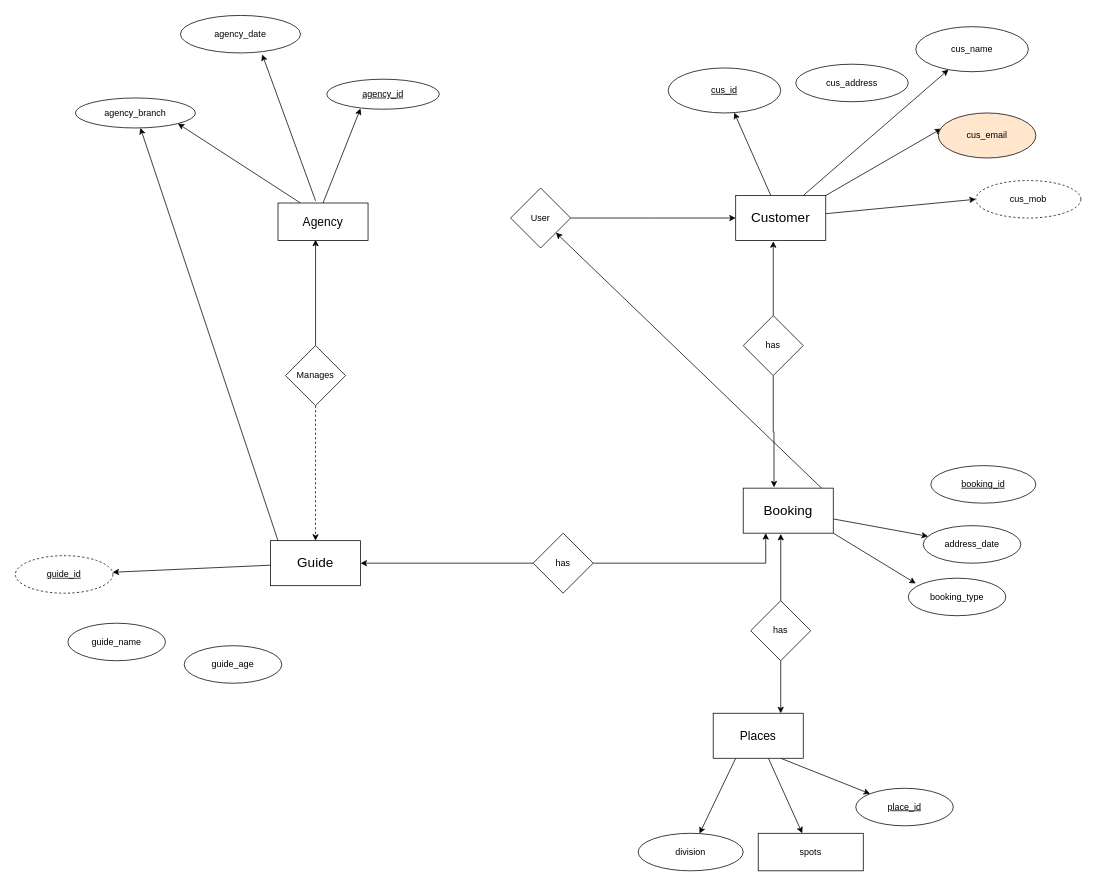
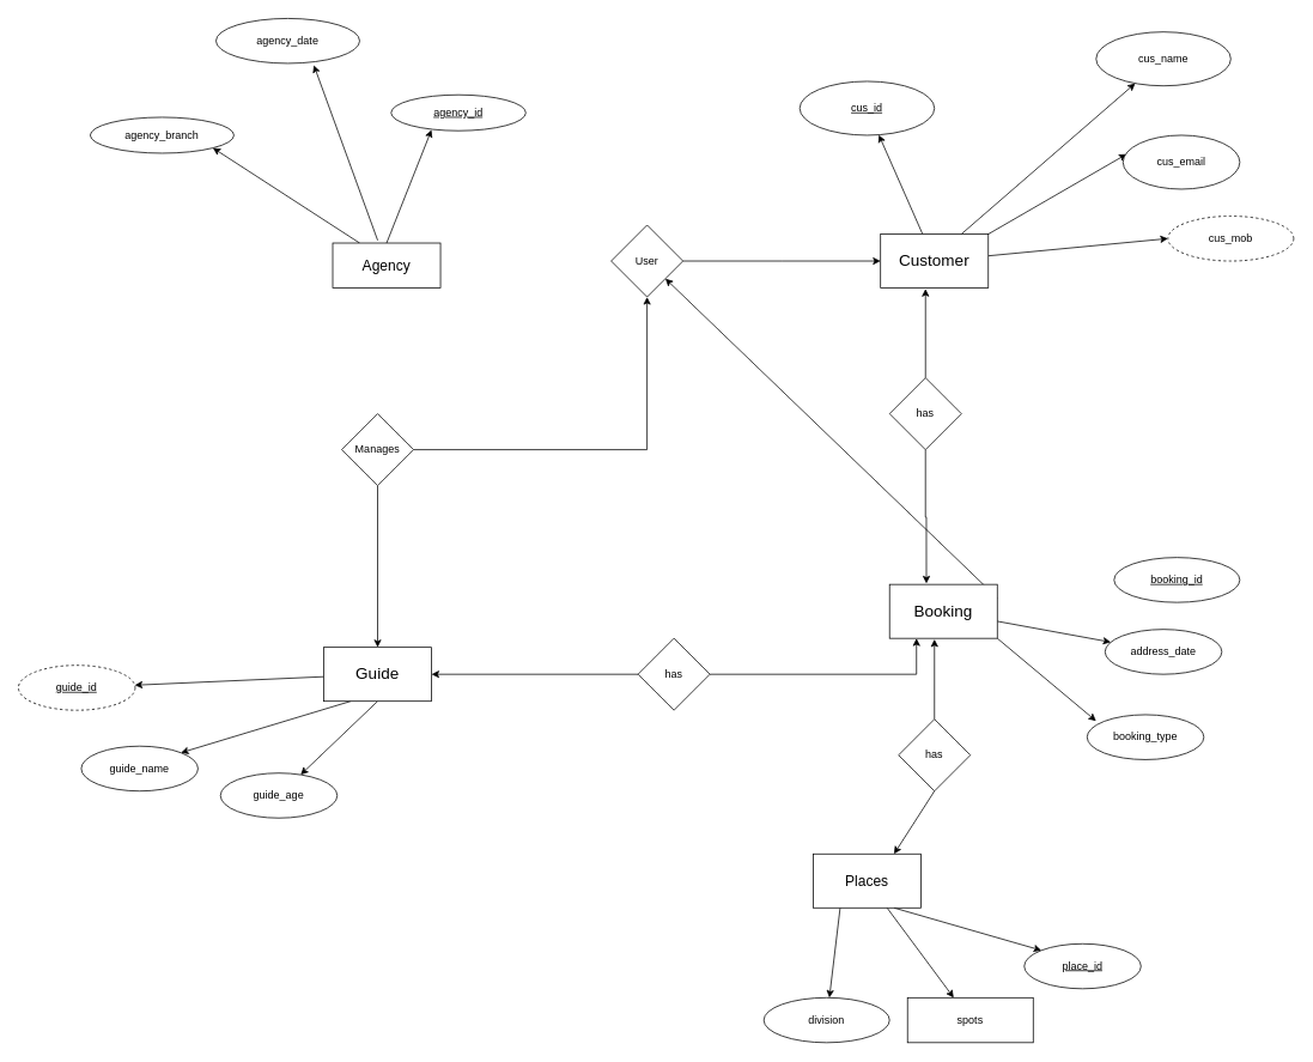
- <mxCell id="14" value="cus_address" style="ellipse;whiteSpace=wrap;html=1;" vertex="1" parent="1"><mxGeometry x="1060" y="85" width="150" height="50" as="geometry" /></mxCell>
- <mxCell id="16" value="cus_email" style="ellipse;whiteSpace=wrap;html=1;fillColor=#ffe6cc;" vertex="1" parent="1"><mxGeometry x="1250" width="130" height="60" as="geometry" y="150" /></mxCell>
+ <mxCell id="16" value="cus_email" style="ellipse;whiteSpace=wrap;html=1;" vertex="1" parent="1"><mxGeometry x="1250" width="130" height="60" as="geometry" y="150" /></mxCell>
- <mxCell id="46" style="edgeStyle=orthogonalEdgeStyle;rounded=0;orthogonalLoop=1;jettySize=auto;html=1;entryX=0.417;entryY=0.98;entryDx=0;entryDy=0;entryPerimeter=0;" edge="1" parent="1" source="48" target="5"><mxGeometry relative="1" as="geometry" /></mxCell>
+ <mxCell id="46" style="edgeStyle=orthogonalEdgeStyle;rounded=0;orthogonalLoop=1;jettySize=auto;html=1;" edge="1" parent="1" source="48" target="53"><mxGeometry relative="1" as="geometry" /></mxCell>
- <mxCell id="21" style="edgeStyle=none;rounded=0;orthogonalLoop=1;jettySize=auto;html=1;exitX=0.25;exitY=1;exitDx=0;exitDy=0;" edge="1" parent="1" source="22" target="7"><mxGeometry relative="1" as="geometry" /></mxCell>
+ <mxCell id="21" style="edgeStyle=none;rounded=0;orthogonalLoop=1;jettySize=auto;html=1;exitX=0.25;exitY=1;exitDx=0;exitDy=0;entryX=1;entryY=0;entryDx=0;entryDy=0;" edge="1" parent="1" source="22" target="24"><mxGeometry relative="1" as="geometry" /></mxCell>
- <mxCell id="47" style="edgeStyle=orthogonalEdgeStyle;rounded=0;orthogonalLoop=1;jettySize=auto;html=1;entryX=0.5;entryY=0;entryDx=0;entryDy=0;dashed=1;" edge="1" parent="1" source="48" target="22"><mxGeometry relative="1" as="geometry" /></mxCell>
+ <mxCell id="47" style="edgeStyle=orthogonalEdgeStyle;rounded=0;orthogonalLoop=1;jettySize=auto;html=1;entryX=0.5;entryY=0;entryDx=0;entryDy=0;" edge="1" parent="1" source="48" target="22"><mxGeometry relative="1" as="geometry" /></mxCell>
- <mxCell id="32" value="booking_type" style="ellipse;whiteSpace=wrap;html=1;" vertex="1" parent="1"><mxGeometry x="1210" y="770" width="130" height="50" as="geometry" /></mxCell>
+ <mxCell id="32" value="booking_type" style="ellipse;whiteSpace=wrap;html=1;" vertex="1" parent="1"><mxGeometry x="1210" y="795" width="130" height="50" as="geometry" /></mxCell>
+ <mxCell id="20" style="edgeStyle=none;rounded=0;orthogonalLoop=1;jettySize=auto;html=1;exitX=0.5;exitY=1;exitDx=0;exitDy=0;" edge="1" parent="1" source="22" target="25"><mxGeometry relative="1" as="geometry" /></mxCell>
- <mxCell id="36" value="&lt;font size=&quot;3&quot;&gt;Places&lt;/font&gt;" style="rounded=0;whiteSpace=wrap;html=1;" vertex="1" parent="1"><mxGeometry x="950" y="950" width="120" height="60" as="geometry" /></mxCell>
+ <mxCell id="36" value="&lt;font size=&quot;3&quot;&gt;Places&lt;/font&gt;" style="rounded=0;whiteSpace=wrap;html=1;" vertex="1" parent="1"><mxGeometry x="905" y="950" width="120" height="60" as="geometry" /></mxCell>
